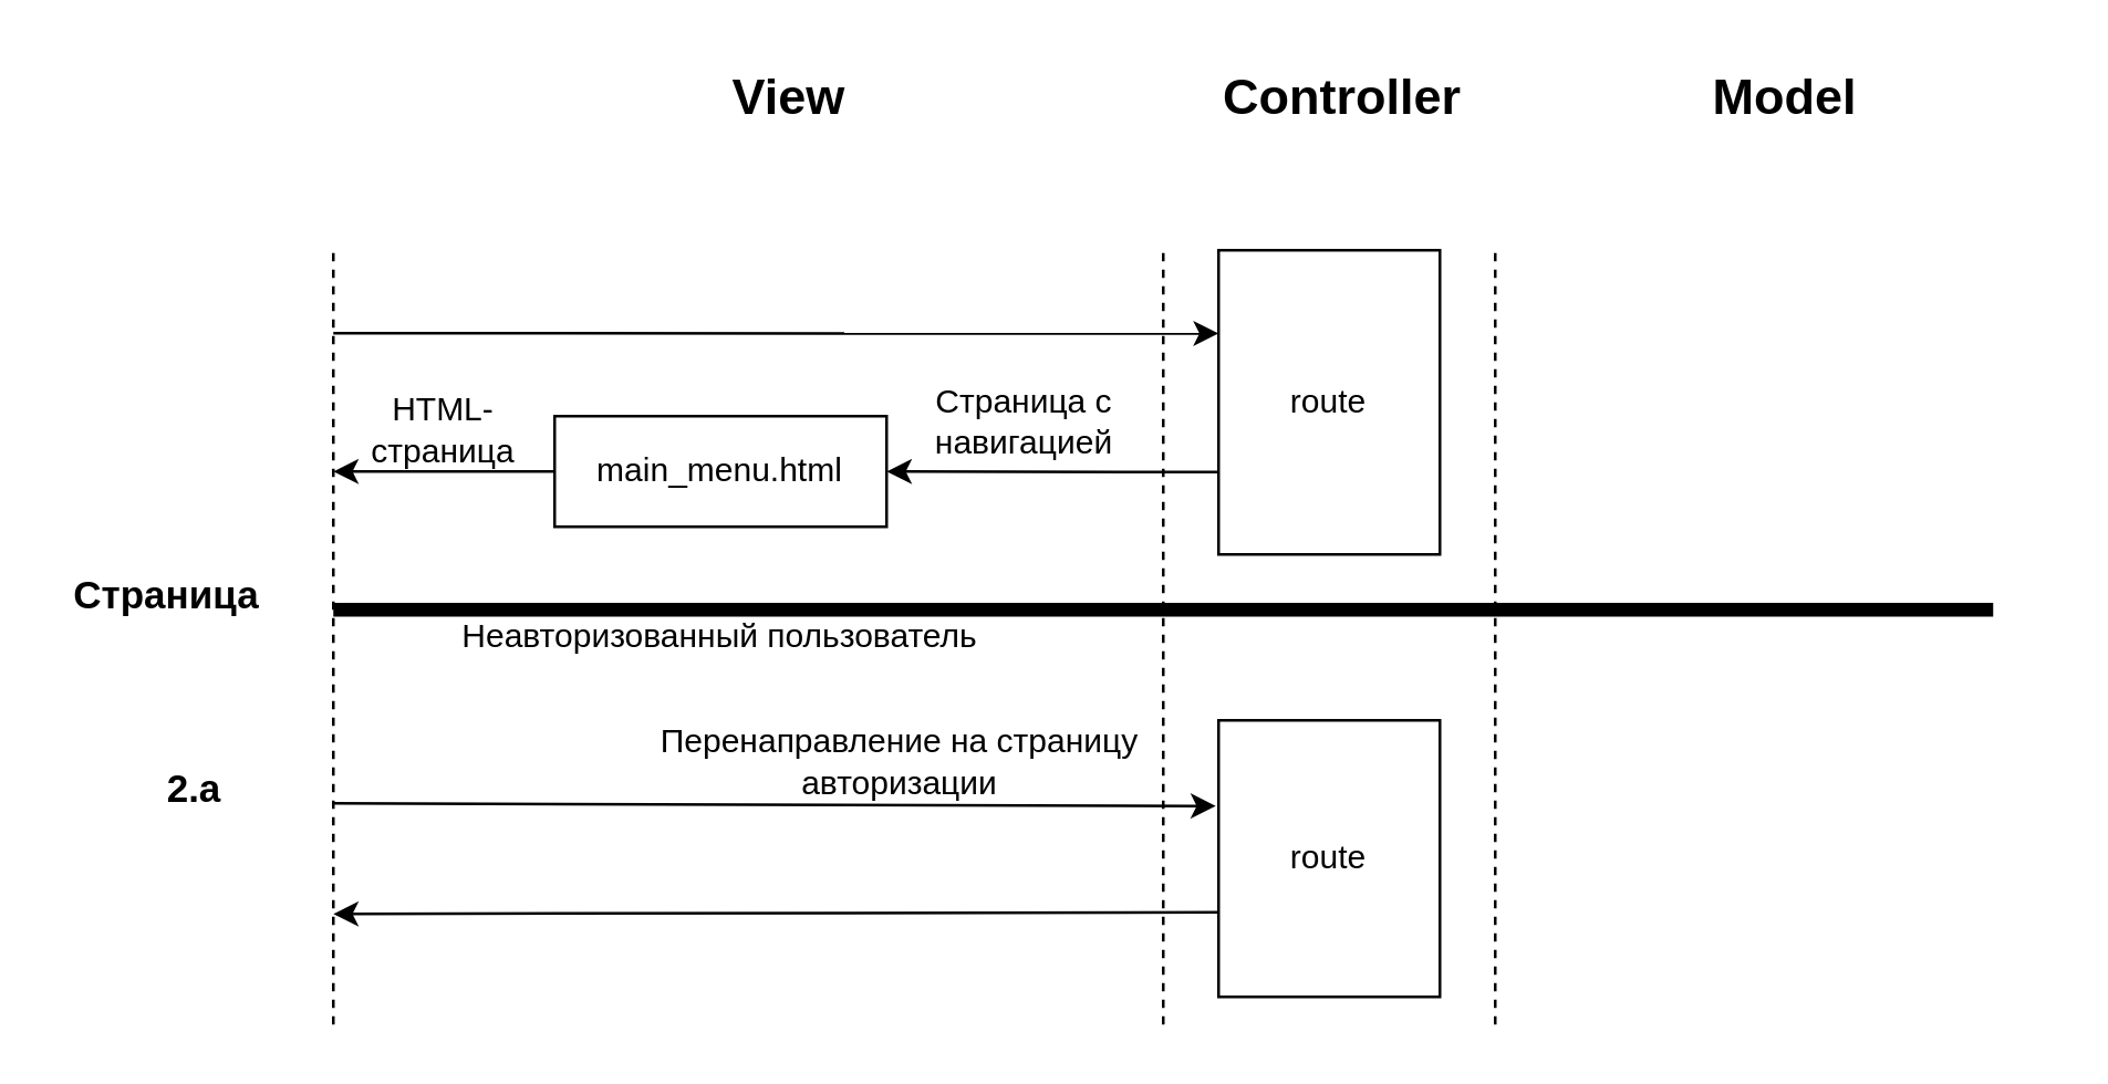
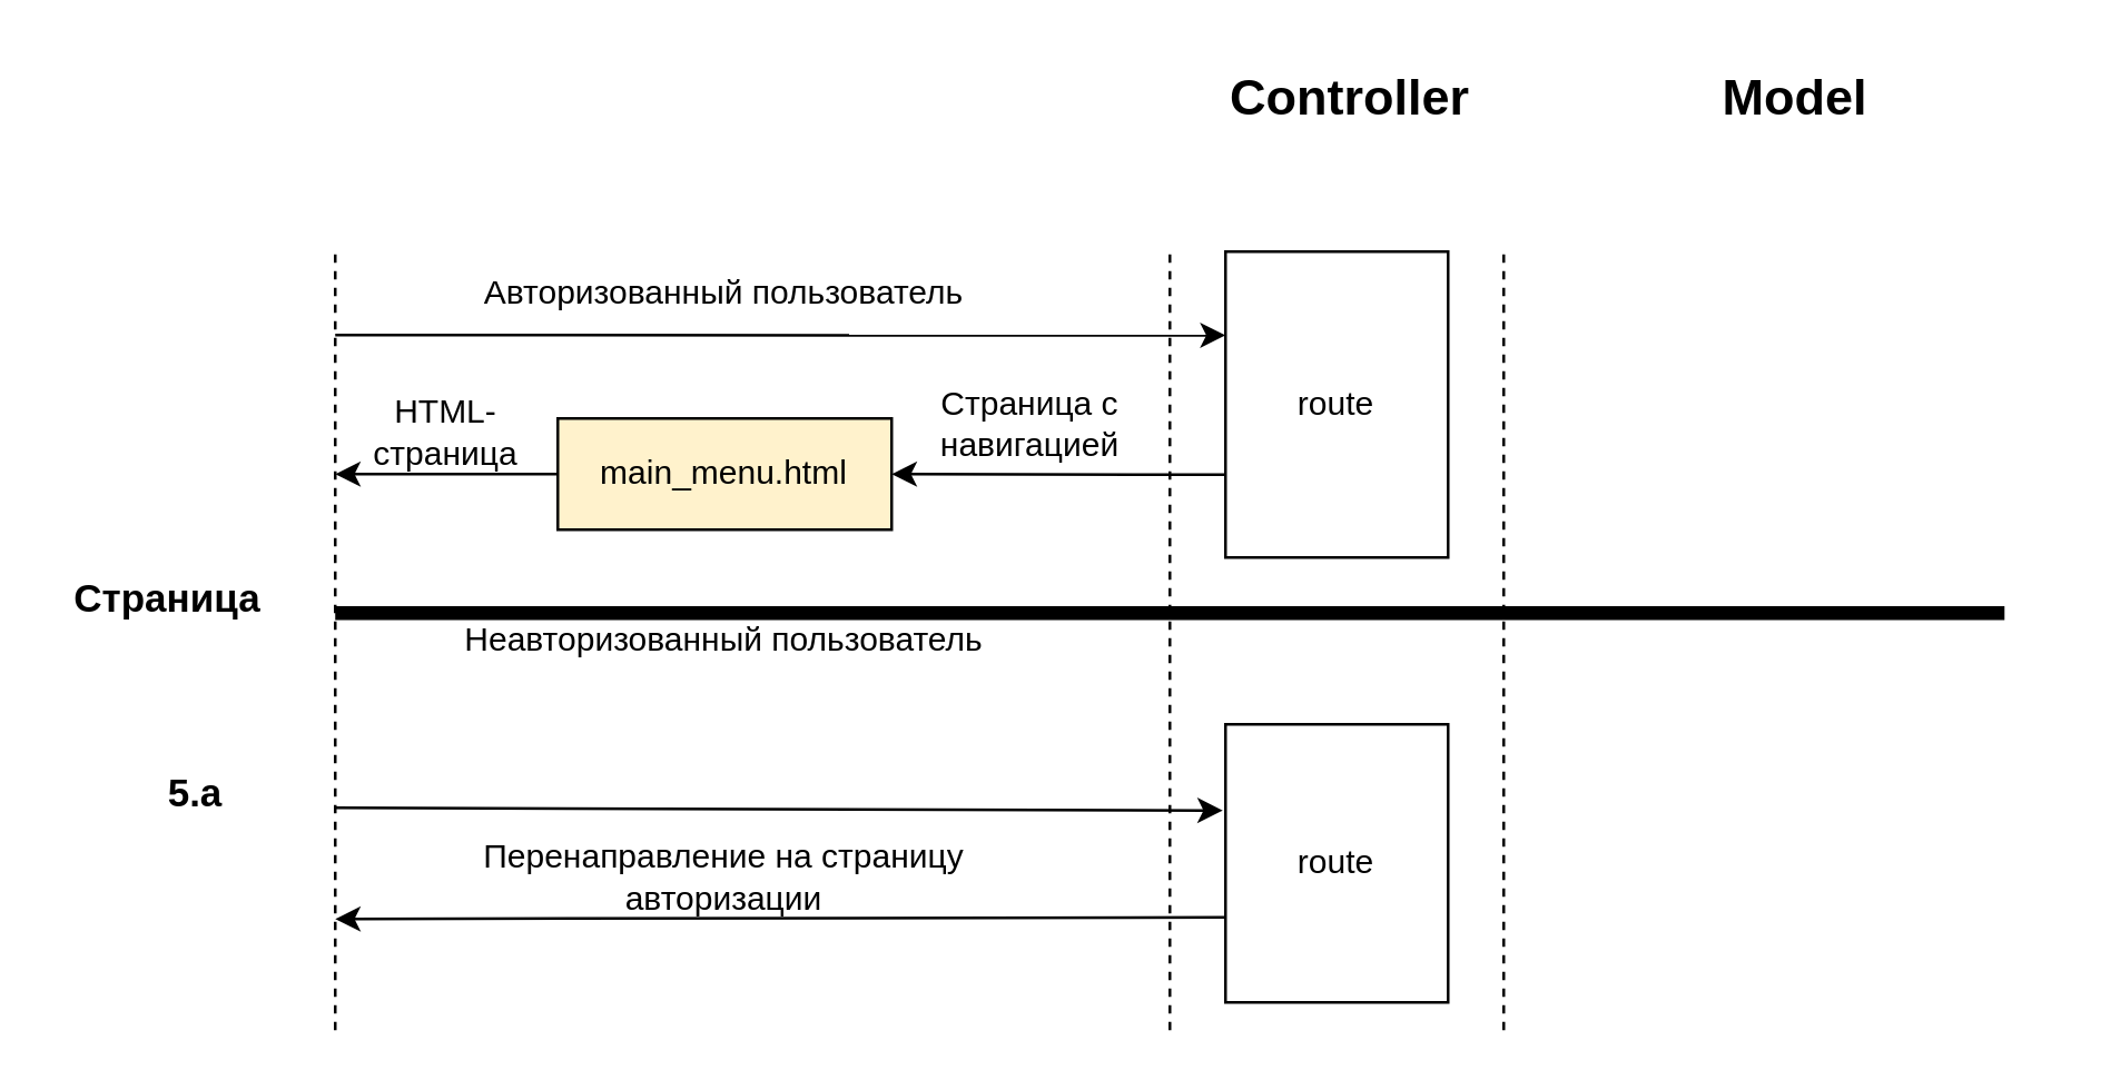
- <mxCell id="12" value="View" style="text;html=1;align=center;verticalAlign=middle;whiteSpace=wrap;rounded=0;fontSize=18;fontStyle=1" parent="1" vertex="1"><mxGeometry x="190" y="20" width="190" height="30" as="geometry" /></mxCell>
+ <mxCell id="4" value="Авторизованный пользователь" style="text;html=1;align=center;verticalAlign=middle;whiteSpace=wrap;rounded=0;" parent="1" vertex="1"><mxGeometry x="160" y="90" width="200" height="30" as="geometry" /></mxCell>
- <mxCell id="7" value="main_menu.html" style="rounded=0;whiteSpace=wrap;html=1;" parent="1" vertex="1"><mxGeometry x="200" y="150" width="120" height="40" as="geometry" /></mxCell>
+ <mxCell id="7" value="main_menu.html" style="rounded=0;whiteSpace=wrap;html=1;fillColor=#fff2cc;" parent="1" vertex="1"><mxGeometry x="200" y="150" width="120" height="40" as="geometry" /></mxCell>
- <mxCell id="22" value="Перенаправление на страницу авторизации" style="text;html=1;align=center;verticalAlign=middle;whiteSpace=wrap;rounded=0;" parent="1" vertex="1"><mxGeometry x="225" y="260" width="200" height="30" as="geometry" /></mxCell>
+ <mxCell id="22" value="Перенаправление на страницу авторизации" style="text;html=1;align=center;verticalAlign=middle;whiteSpace=wrap;rounded=0;" parent="1" vertex="1"><mxGeometry x="160" y="300" width="200" height="30" as="geometry" /></mxCell>
- <mxCell id="18" value="&lt;font style=&quot;font-size: 14px;&quot;&gt;&lt;b&gt;2.а&lt;/b&gt;&lt;/font&gt;" style="text;html=1;align=center;verticalAlign=middle;whiteSpace=wrap;rounded=0;" parent="1" vertex="1"><mxGeometry x="30" y="270" width="80" height="30" as="geometry" /></mxCell>
+ <mxCell id="18" value="&lt;font style=&quot;font-size: 14px;&quot;&gt;&lt;b&gt;5.а&lt;/b&gt;&lt;/font&gt;" style="text;html=1;align=center;verticalAlign=middle;whiteSpace=wrap;rounded=0;" parent="1" vertex="1"><mxGeometry x="30" y="270" width="80" height="30" as="geometry" /></mxCell>
